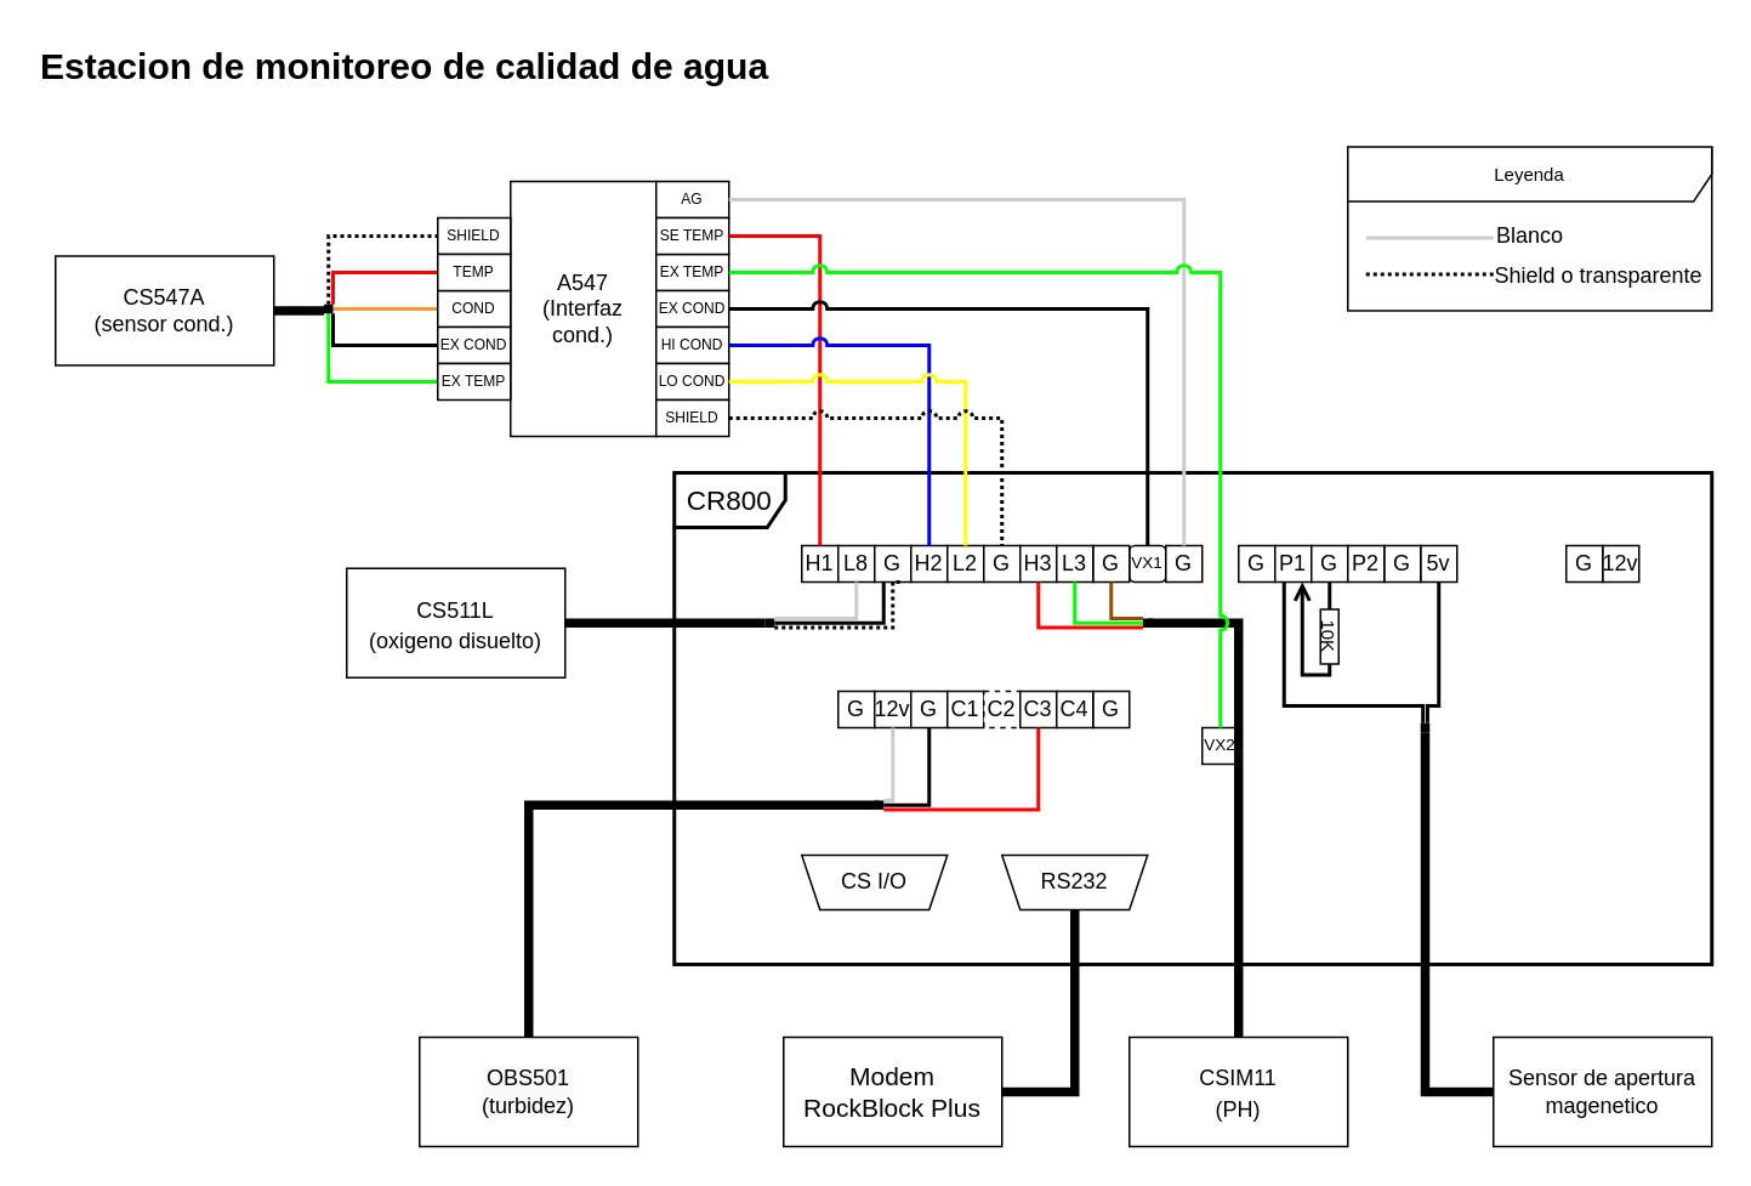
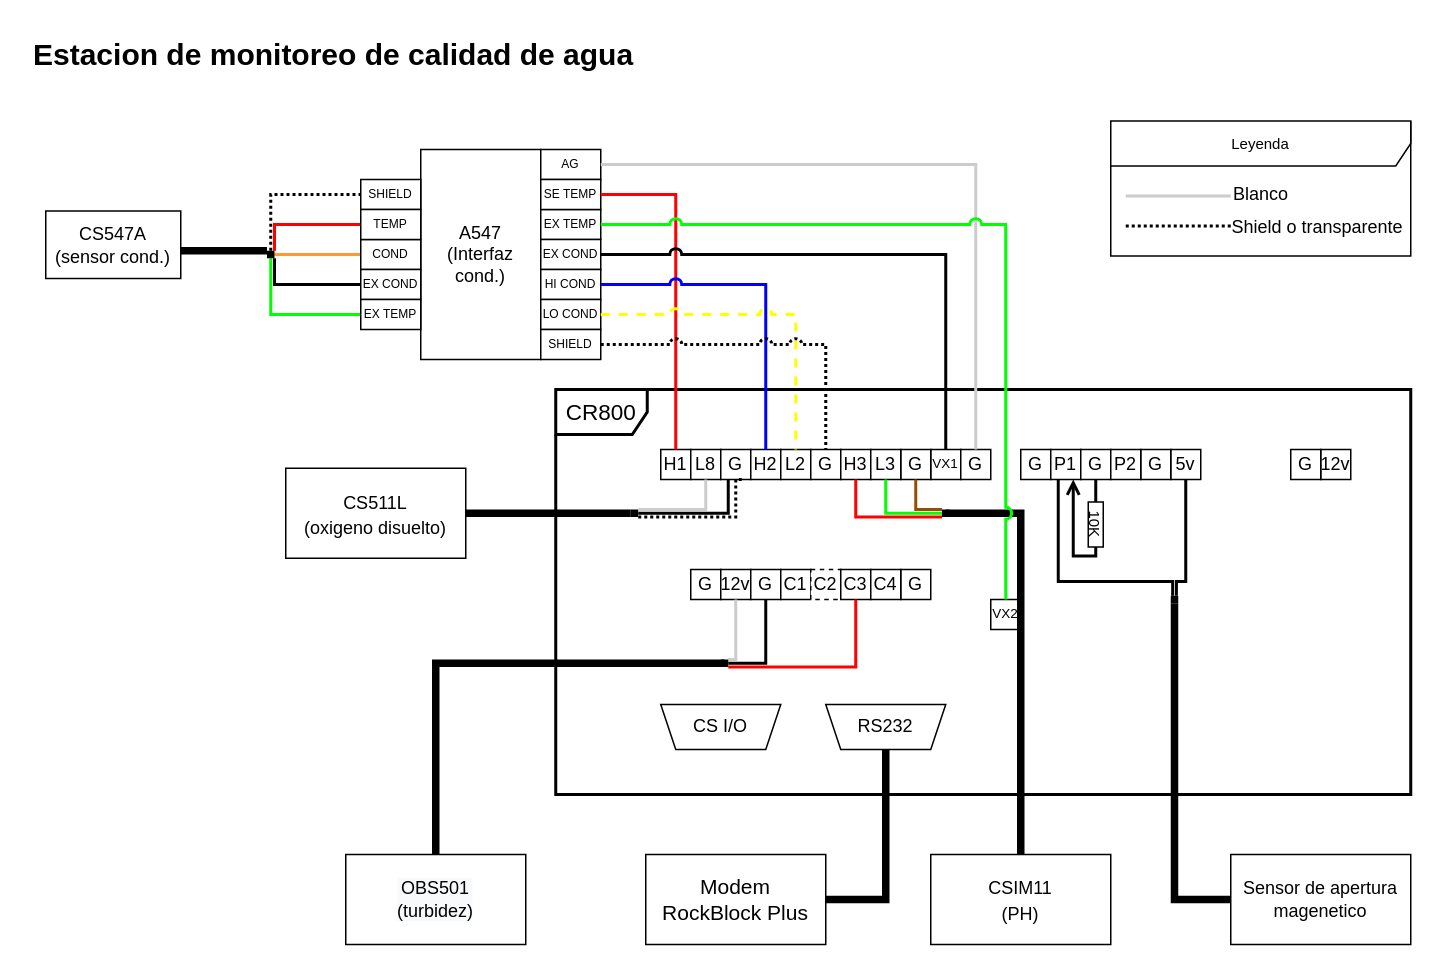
- <mxCell id="58" value="&lt;span style=&quot;font-size: 12px&quot;&gt;CS547A&lt;br&gt;(sensor cond.)&lt;br&gt;&lt;/span&gt;" style="rounded=0;whiteSpace=wrap;html=1;fontSize=10;" parent="1" vertex="1"><mxGeometry x="30" y="140" width="120" height="60" as="geometry" /></mxCell>
+ <mxCell id="58" value="&lt;span style=&quot;font-size: 12px&quot;&gt;CS547A&lt;br&gt;(sensor cond.)&lt;br&gt;&lt;/span&gt;" style="rounded=0;whiteSpace=wrap;html=1;fontSize=10;" parent="1" vertex="1"><mxGeometry x="30" y="140" width="90" height="45" as="geometry" /></mxCell>
- <mxCell id="85" style="edgeStyle=orthogonalEdgeStyle;rounded=0;sketch=0;jumpStyle=arc;orthogonalLoop=1;jettySize=auto;html=1;exitX=1;exitY=0.5;exitDx=0;exitDy=0;entryX=0.5;entryY=0;entryDx=0;entryDy=0;shadow=0;fontSize=14;endArrow=none;endFill=0;strokeColor=#FFFF00;strokeWidth=2;" parent="1" source="76" target="7" edge="1"><mxGeometry relative="1" as="geometry" /></mxCell>
+ <mxCell id="85" style="edgeStyle=orthogonalEdgeStyle;rounded=0;sketch=0;jumpStyle=arc;orthogonalLoop=1;jettySize=auto;html=1;exitX=1;exitY=0.5;exitDx=0;exitDy=0;entryX=0.5;entryY=0;entryDx=0;entryDy=0;shadow=0;fontSize=14;endArrow=none;endFill=0;strokeColor=#FFFF00;strokeWidth=2;dashed=1;" parent="1" source="76" target="7" edge="1"><mxGeometry relative="1" as="geometry" /></mxCell>
- <mxCell id="9" value="VX1" style="whiteSpace=wrap;html=1;fontSize=9;rounded=1;" parent="1" vertex="1"><mxGeometry x="620" y="299" width="20" height="20" as="geometry" /></mxCell>
+ <mxCell id="9" value="VX1" style="rounded=0;whiteSpace=wrap;html=1;fontSize=9;" parent="1" vertex="1"><mxGeometry x="620" y="299" width="20" height="20" as="geometry" /></mxCell>
